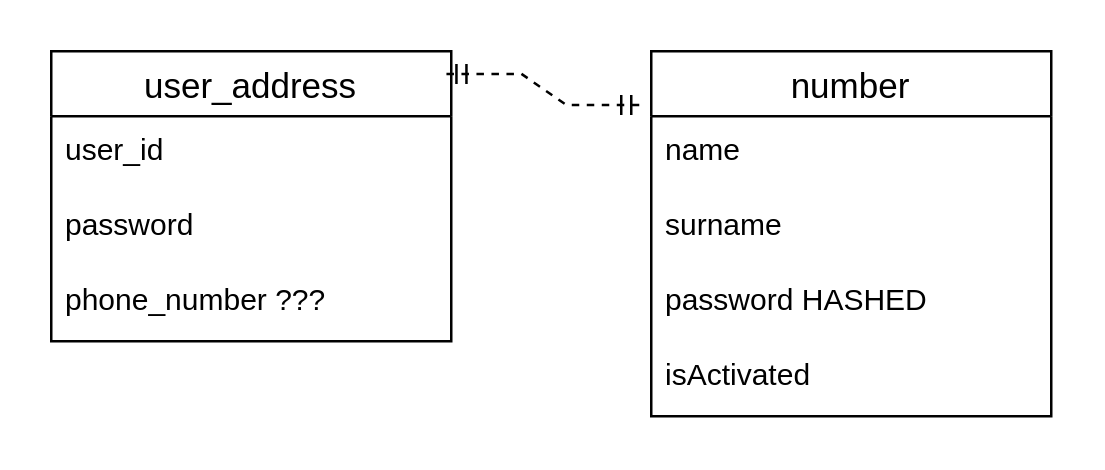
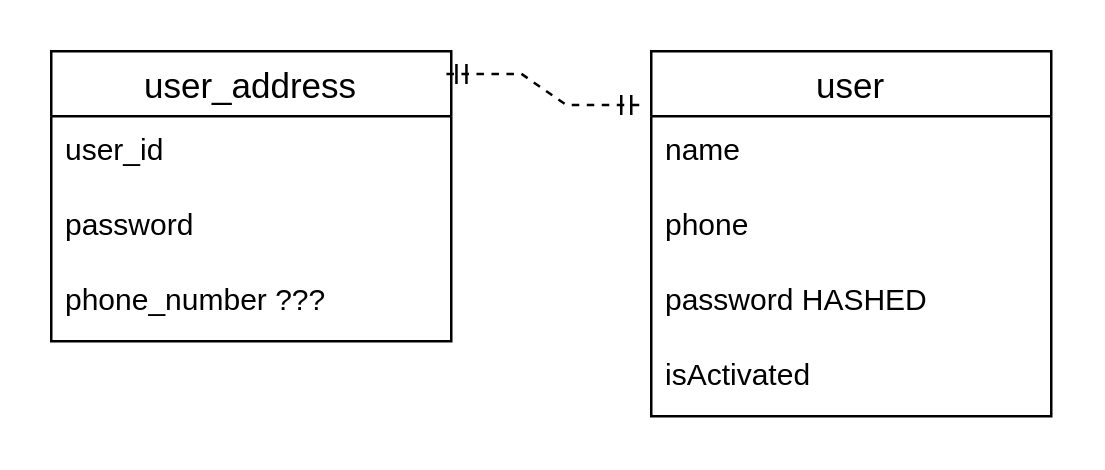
- <mxCell id="2" value="number" style="swimlane;fontStyle=0;childLayout=stackLayout;horizontal=1;startSize=26;horizontalStack=0;resizeParent=1;resizeParentMax=0;resizeLast=0;collapsible=1;marginBottom=0;align=center;fontSize=14;" vertex="1" parent="1"><mxGeometry x="260" y="20" width="160" height="146" as="geometry" /></mxCell>
+ <mxCell id="2" value="user" style="swimlane;fontStyle=0;childLayout=stackLayout;horizontal=1;startSize=26;horizontalStack=0;resizeParent=1;resizeParentMax=0;resizeLast=0;collapsible=1;marginBottom=0;align=center;fontSize=14;" vertex="1" parent="1"><mxGeometry x="260" y="20" width="160" height="146" as="geometry" /></mxCell>
- <mxCell id="4" value="surname" style="text;strokeColor=none;fillColor=none;spacingLeft=4;spacingRight=4;overflow=hidden;rotatable=0;points=[[0,0.5],[1,0.5]];portConstraint=eastwest;fontSize=12;whiteSpace=wrap;html=1;" vertex="1" parent="2"><mxGeometry y="56" width="160" height="30" as="geometry" /></mxCell>
+ <mxCell id="4" value="phone" style="text;strokeColor=none;fillColor=none;spacingLeft=4;spacingRight=4;overflow=hidden;rotatable=0;points=[[0,0.5],[1,0.5]];portConstraint=eastwest;fontSize=12;whiteSpace=wrap;html=1;" vertex="1" parent="2"><mxGeometry y="56" width="160" height="30" as="geometry" /></mxCell>
